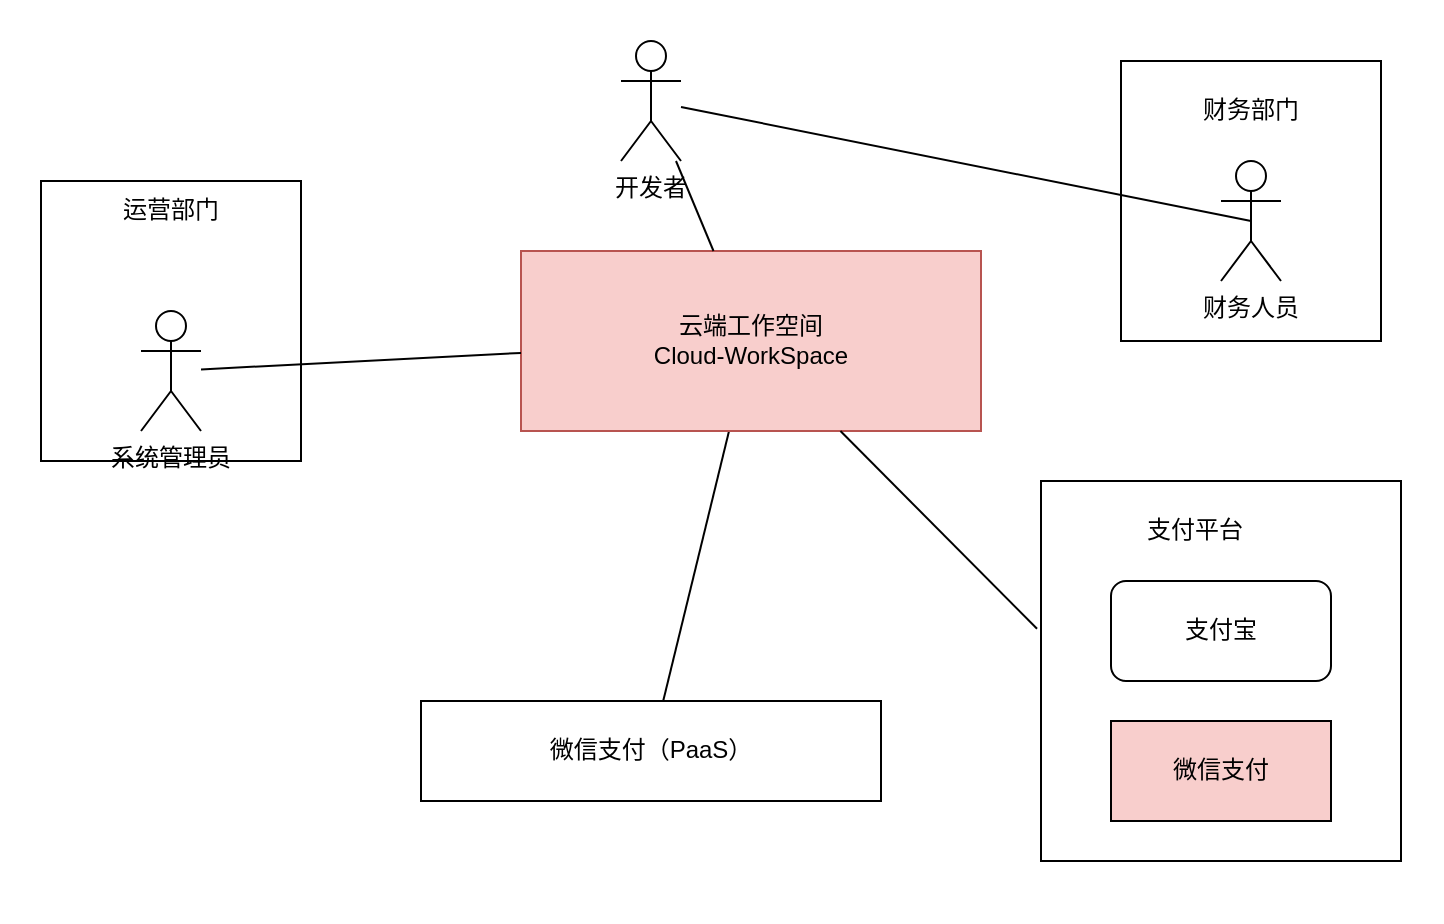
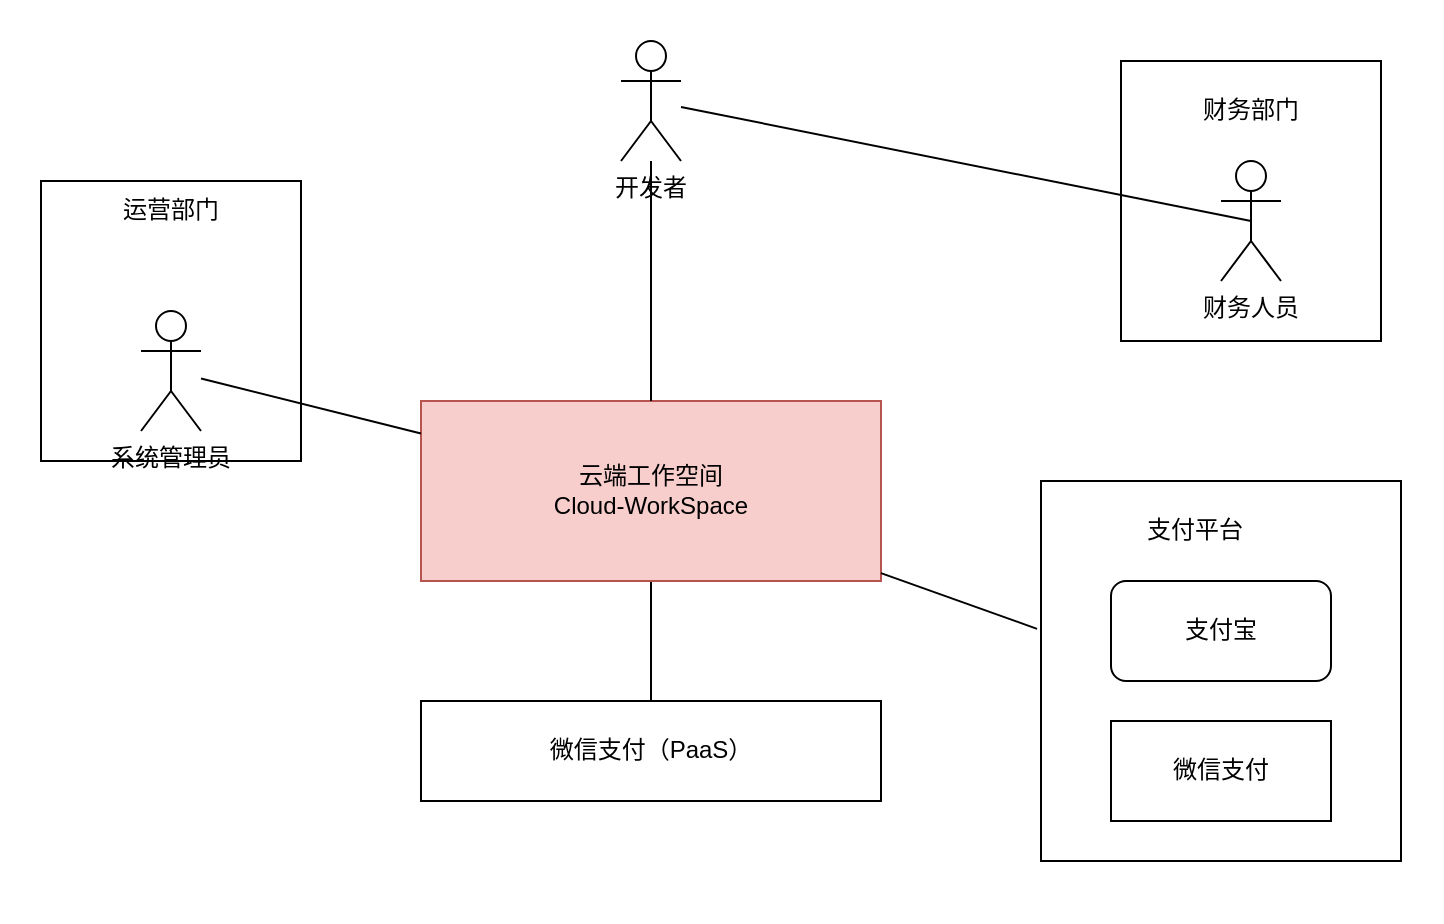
- <mxCell id="3" value="云端工作空间&lt;br&gt;Cloud-WorkSpace" style="html=1;fillColor=#f8cecc;strokeColor=#b85450;" vertex="1" parent="1"><mxGeometry x="260" y="125" width="230" height="90" as="geometry" /></mxCell>
+ <mxCell id="3" value="云端工作空间&lt;br&gt;Cloud-WorkSpace" style="html=1;fillColor=#f8cecc;strokeColor=#b85450;" vertex="1" parent="1"><mxGeometry x="210" y="200" width="230" height="90" as="geometry" /></mxCell>
- <mxCell id="19" value="微信支付" style="html=1;fillColor=#f8cecc;" vertex="1" parent="15"><mxGeometry x="35" y="110" width="110" height="50" as="geometry" /></mxCell>
+ <mxCell id="19" value="微信支付" style="html=1;" vertex="1" parent="15"><mxGeometry x="35" y="110" width="110" height="50" as="geometry" /></mxCell>
